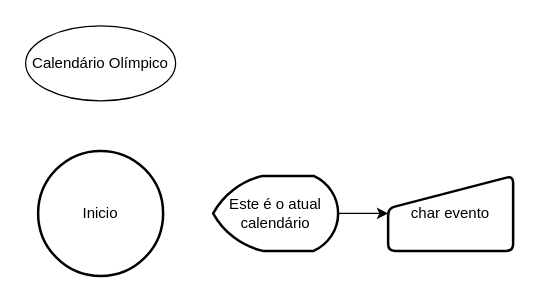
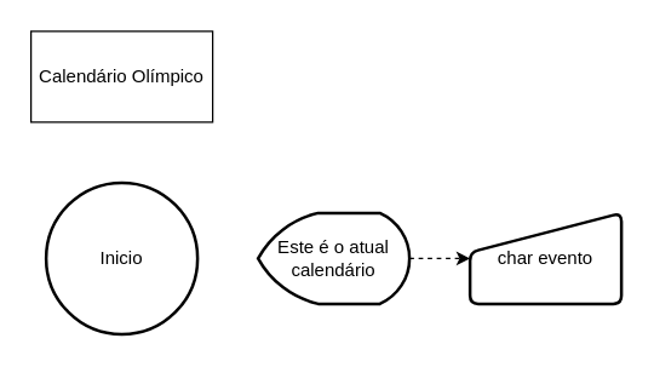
- <mxCell id="2" value="Calendário Olímpico" style="ellipse;whiteSpace=wrap;html=1;" vertex="1" parent="1"><mxGeometry x="20" y="20" width="120" height="60" as="geometry" /></mxCell>
+ <mxCell id="2" value="Calendário Olímpico" style="rounded=0;whiteSpace=wrap;html=1;" vertex="1" parent="1"><mxGeometry x="20" y="20" width="120" height="60" as="geometry" /></mxCell>
- <mxCell id="4" style="edgeStyle=orthogonalEdgeStyle;rounded=0;orthogonalLoop=1;jettySize=auto;html=1;exitX=1;exitY=0.5;exitDx=0;exitDy=0;exitPerimeter=0;" edge="1" parent="1" source="5" target="6"><mxGeometry relative="1" as="geometry"><mxPoint x="310" y="170" as="targetPoint" /></mxGeometry></mxCell>
+ <mxCell id="4" style="edgeStyle=orthogonalEdgeStyle;rounded=0;orthogonalLoop=1;jettySize=auto;html=1;exitX=1;exitY=0.5;exitDx=0;exitDy=0;exitPerimeter=0;dashed=1;" edge="1" parent="1" source="5" target="6"><mxGeometry relative="1" as="geometry"><mxPoint x="310" y="170" as="targetPoint" /></mxGeometry></mxCell>
